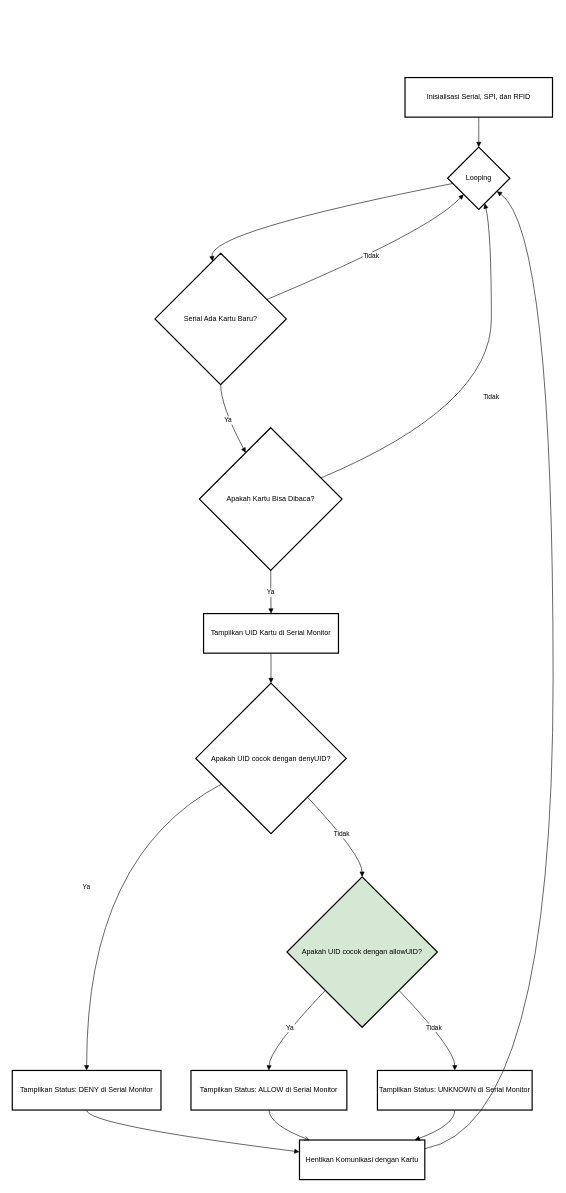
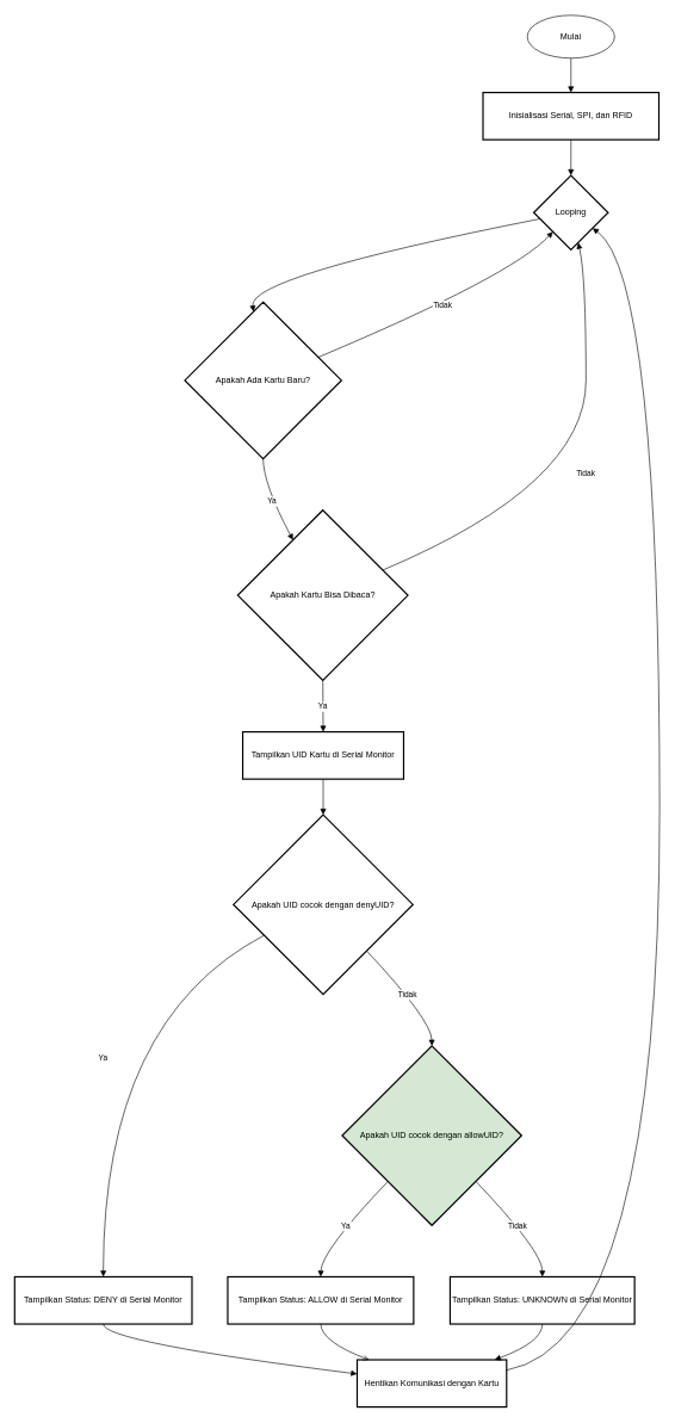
+ <mxCell id="29" value="Mulai" style="ellipse;whiteSpace=wrap;html=1;" vertex="1" parent="1"><mxGeometry x="737" y="20" width="122" height="60" as="geometry" /></mxCell>
+ <mxCell id="13" value="" style="curved=1;startArrow=none;endArrow=block;exitX=0.5;exitY=1;entryX=0.5;entryY=0.01;rounded=0;exitDx=0;exitDy=0;" edge="1" parent="1" source="29" target="2"><mxGeometry relative="1" as="geometry"><Array as="points" /><mxPoint x="797.529" y="78" as="sourcePoint" /></mxGeometry></mxCell>
- <mxCell id="4" value="Serial Ada Kartu Baru?" style="rhombus;strokeWidth=2;whiteSpace=wrap;" vertex="1" parent="1"><mxGeometry x="258" y="421" width="219" height="219" as="geometry" /></mxCell>
+ <mxCell id="4" value="Apakah Ada Kartu Baru?" style="rhombus;strokeWidth=2;whiteSpace=wrap;" vertex="1" parent="1"><mxGeometry x="258" y="421" width="219" height="219" as="geometry" /></mxCell>
